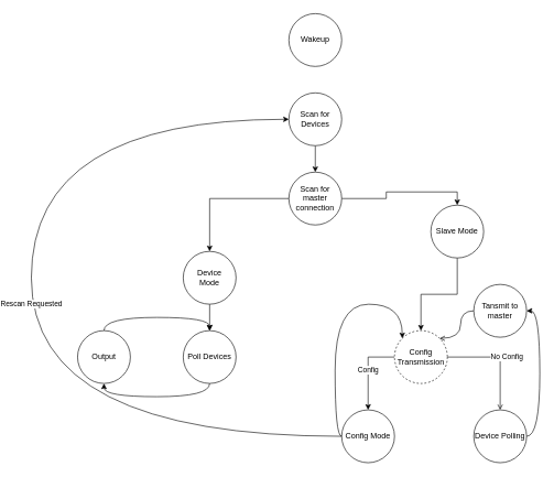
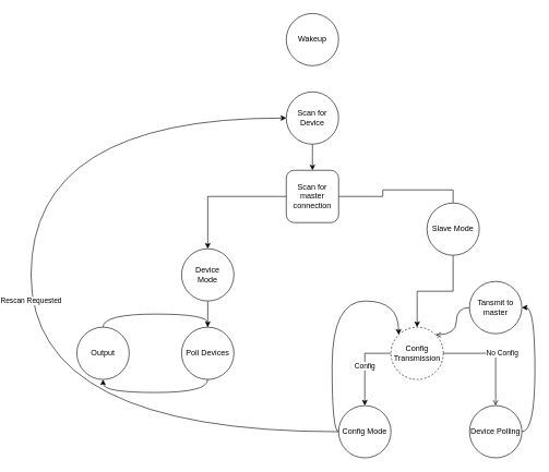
- <mxCell id="4" value="Scan for Devices" style="ellipse;whiteSpace=wrap;html=1;aspect=fixed;" vertex="1" parent="1"><mxGeometry x="410" y="140" width="80" height="80" as="geometry" /></mxCell>
+ <mxCell id="4" value="Scan for Device" style="ellipse;whiteSpace=wrap;html=1;aspect=fixed;" vertex="1" parent="1"><mxGeometry x="410" y="140" width="80" height="80" as="geometry" /></mxCell>
- <mxCell id="7" value="Scan for master connection" style="ellipse;whiteSpace=wrap;html=1;aspect=fixed;" vertex="1" parent="1"><mxGeometry x="410" y="260" width="80" height="80" as="geometry" /></mxCell>
+ <mxCell id="7" value="Scan for master connection" style="whiteSpace=wrap;html=1;aspect=fixed;rounded=1;" vertex="1" parent="1"><mxGeometry x="410" y="260" width="80" height="80" as="geometry" /></mxCell>
- <mxCell id="5" style="edgeStyle=orthogonalEdgeStyle;rounded=0;orthogonalLoop=1;jettySize=auto;html=1;entryX=0.5;entryY=0;entryDx=0;entryDy=0;" edge="1" parent="1" source="7" target="9"><mxGeometry relative="1" as="geometry" /></mxCell>
+ <mxCell id="5" style="edgeStyle=orthogonalEdgeStyle;rounded=0;orthogonalLoop=1;jettySize=auto;html=1;entryX=0.5;entryY=0;entryDx=0;entryDy=0;endArrow=none;" edge="1" parent="1" source="7" target="9"><mxGeometry relative="1" as="geometry" /></mxCell>
- <mxCell id="10" style="edgeStyle=orthogonalEdgeStyle;rounded=0;orthogonalLoop=1;jettySize=auto;html=1;entryX=0.5;entryY=0;entryDx=0;entryDy=0;" edge="1" parent="1" source="11" target="13"><mxGeometry relative="1" as="geometry" /></mxCell>
+ <mxCell id="10" style="edgeStyle=orthogonalEdgeStyle;rounded=0;orthogonalLoop=1;jettySize=auto;html=1;entryX=0.5;entryY=0;entryDx=0;entryDy=0;endArrow=none;" edge="1" parent="1" source="11" target="13"><mxGeometry relative="1" as="geometry" /></mxCell>
